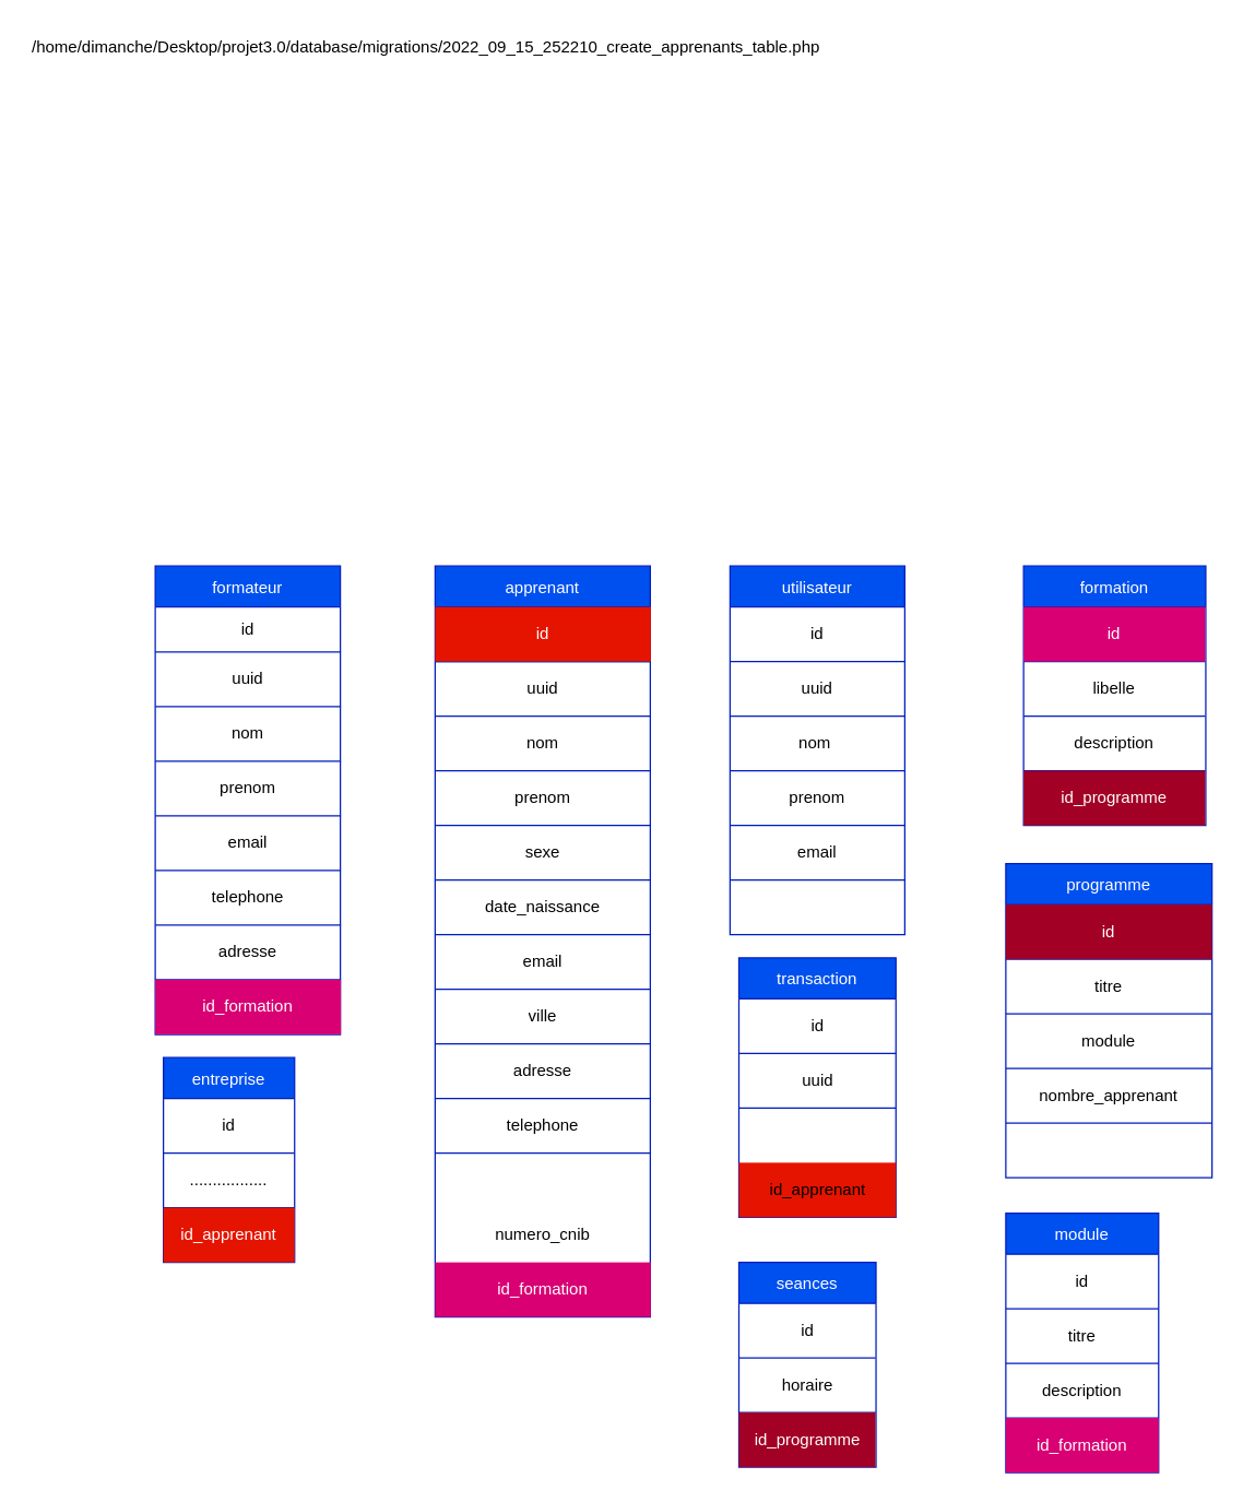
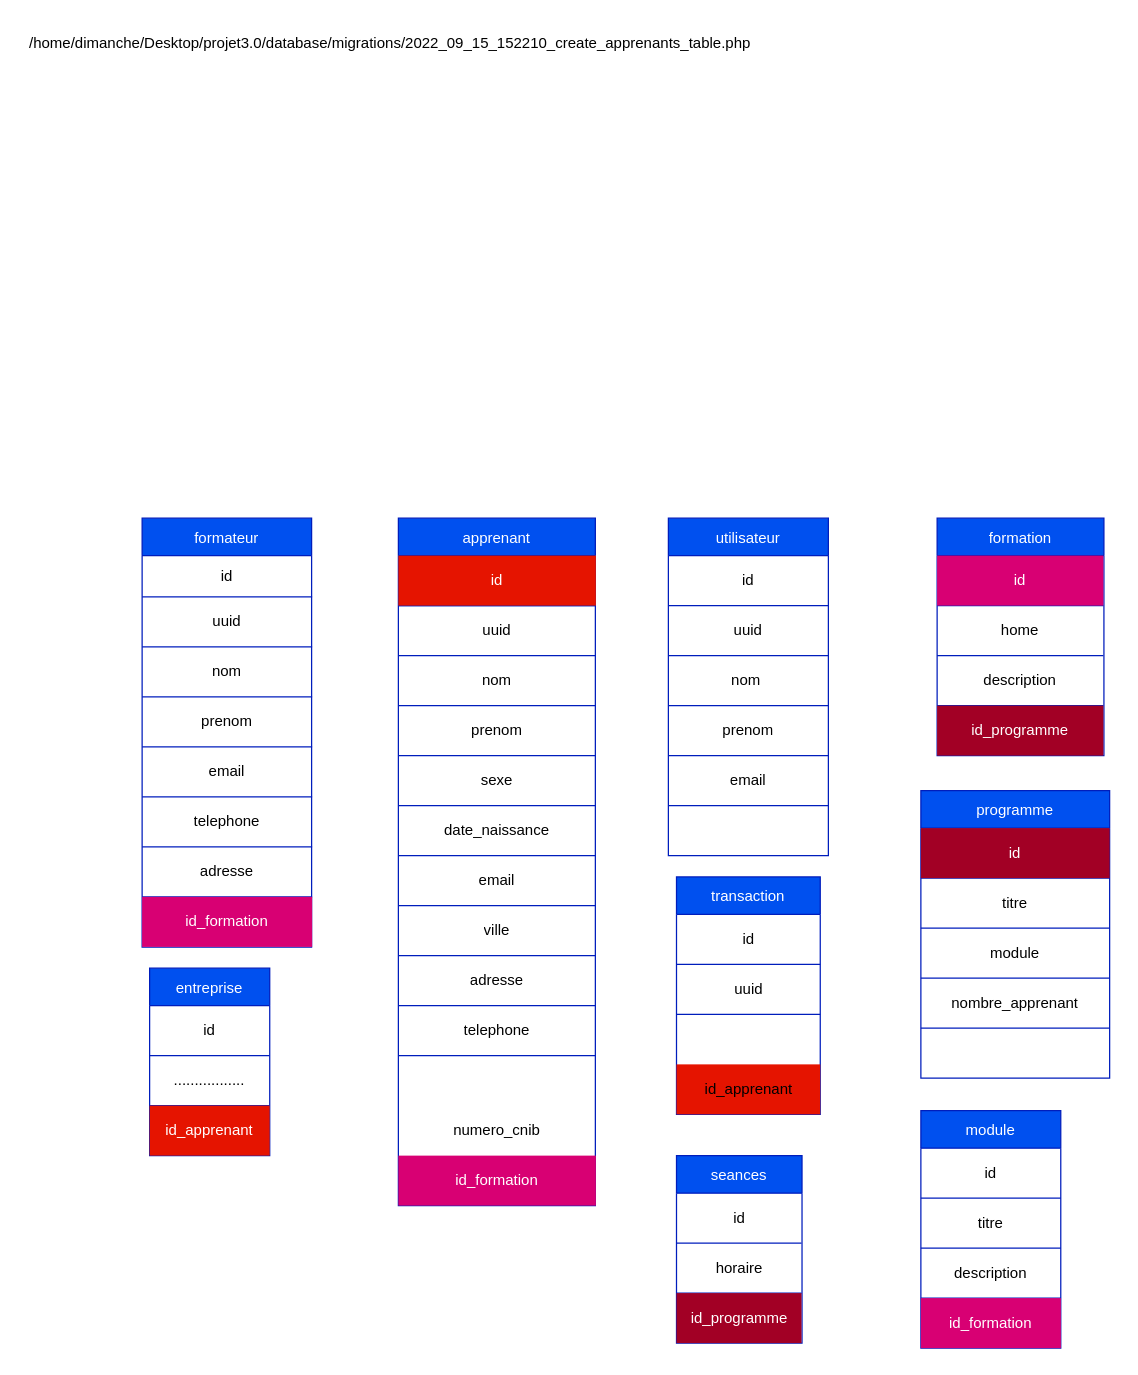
- <mxCell id="107" value="/home/dimanche/Desktop/projet3.0/database/migrations/2022_09_15_252210_create_apprenants_table.php" style="text;whiteSpace=wrap;html=1;" vertex="1" parent="1"><mxGeometry x="20.503" y="20.003" width="540" height="28" as="geometry" /></mxCell>
+ <mxCell id="107" value="/home/dimanche/Desktop/projet3.0/database/migrations/2022_09_15_152210_create_apprenants_table.php" style="text;whiteSpace=wrap;html=1;" vertex="1" parent="1"><mxGeometry x="20.503" y="20.003" width="540" height="28" as="geometry" /></mxCell>
- <mxCell id="44" value="libelle" style="shape=partialRectangle;html=1;whiteSpace=wrap;connectable=0;overflow=hidden;fillColor=none;top=0;left=0;bottom=0;right=0;pointerEvents=1;fontFamily=Helvetica;fontSize=12;fontColor=default;" parent="43" vertex="1"><mxGeometry width="133" height="40" as="geometry"><mxRectangle width="133" height="40" as="alternateBounds" /></mxGeometry></mxCell>
+ <mxCell id="44" value="home" style="shape=partialRectangle;html=1;whiteSpace=wrap;connectable=0;overflow=hidden;fillColor=none;top=0;left=0;bottom=0;right=0;pointerEvents=1;fontFamily=Helvetica;fontSize=12;fontColor=default;" parent="43" vertex="1"><mxGeometry width="133" height="40" as="geometry"><mxRectangle width="133" height="40" as="alternateBounds" /></mxGeometry></mxCell>
